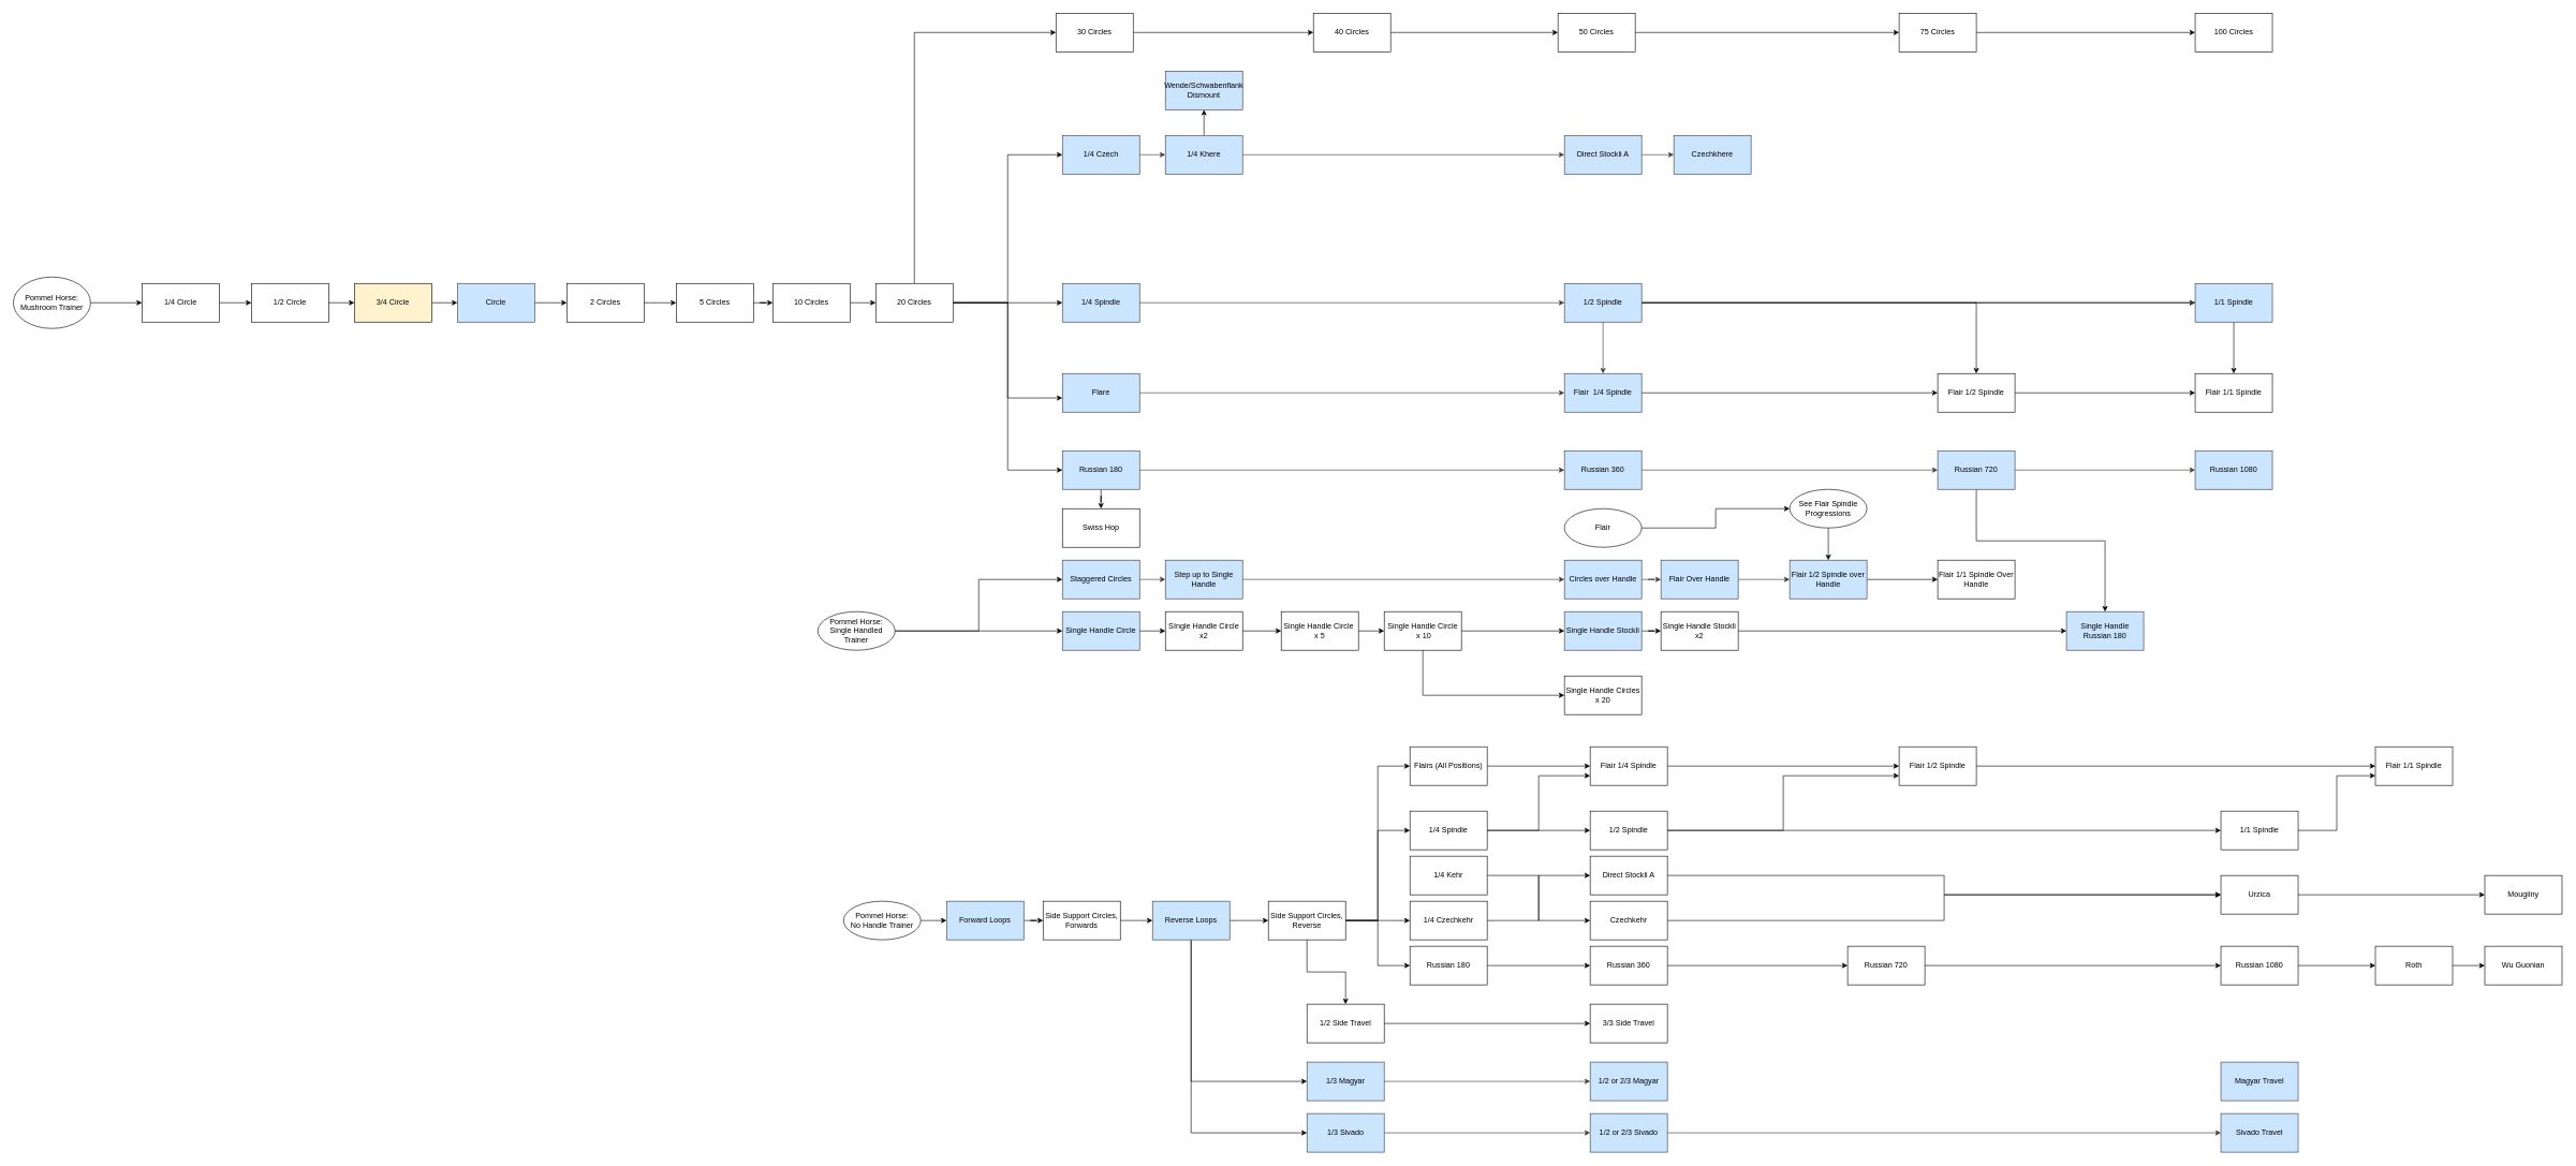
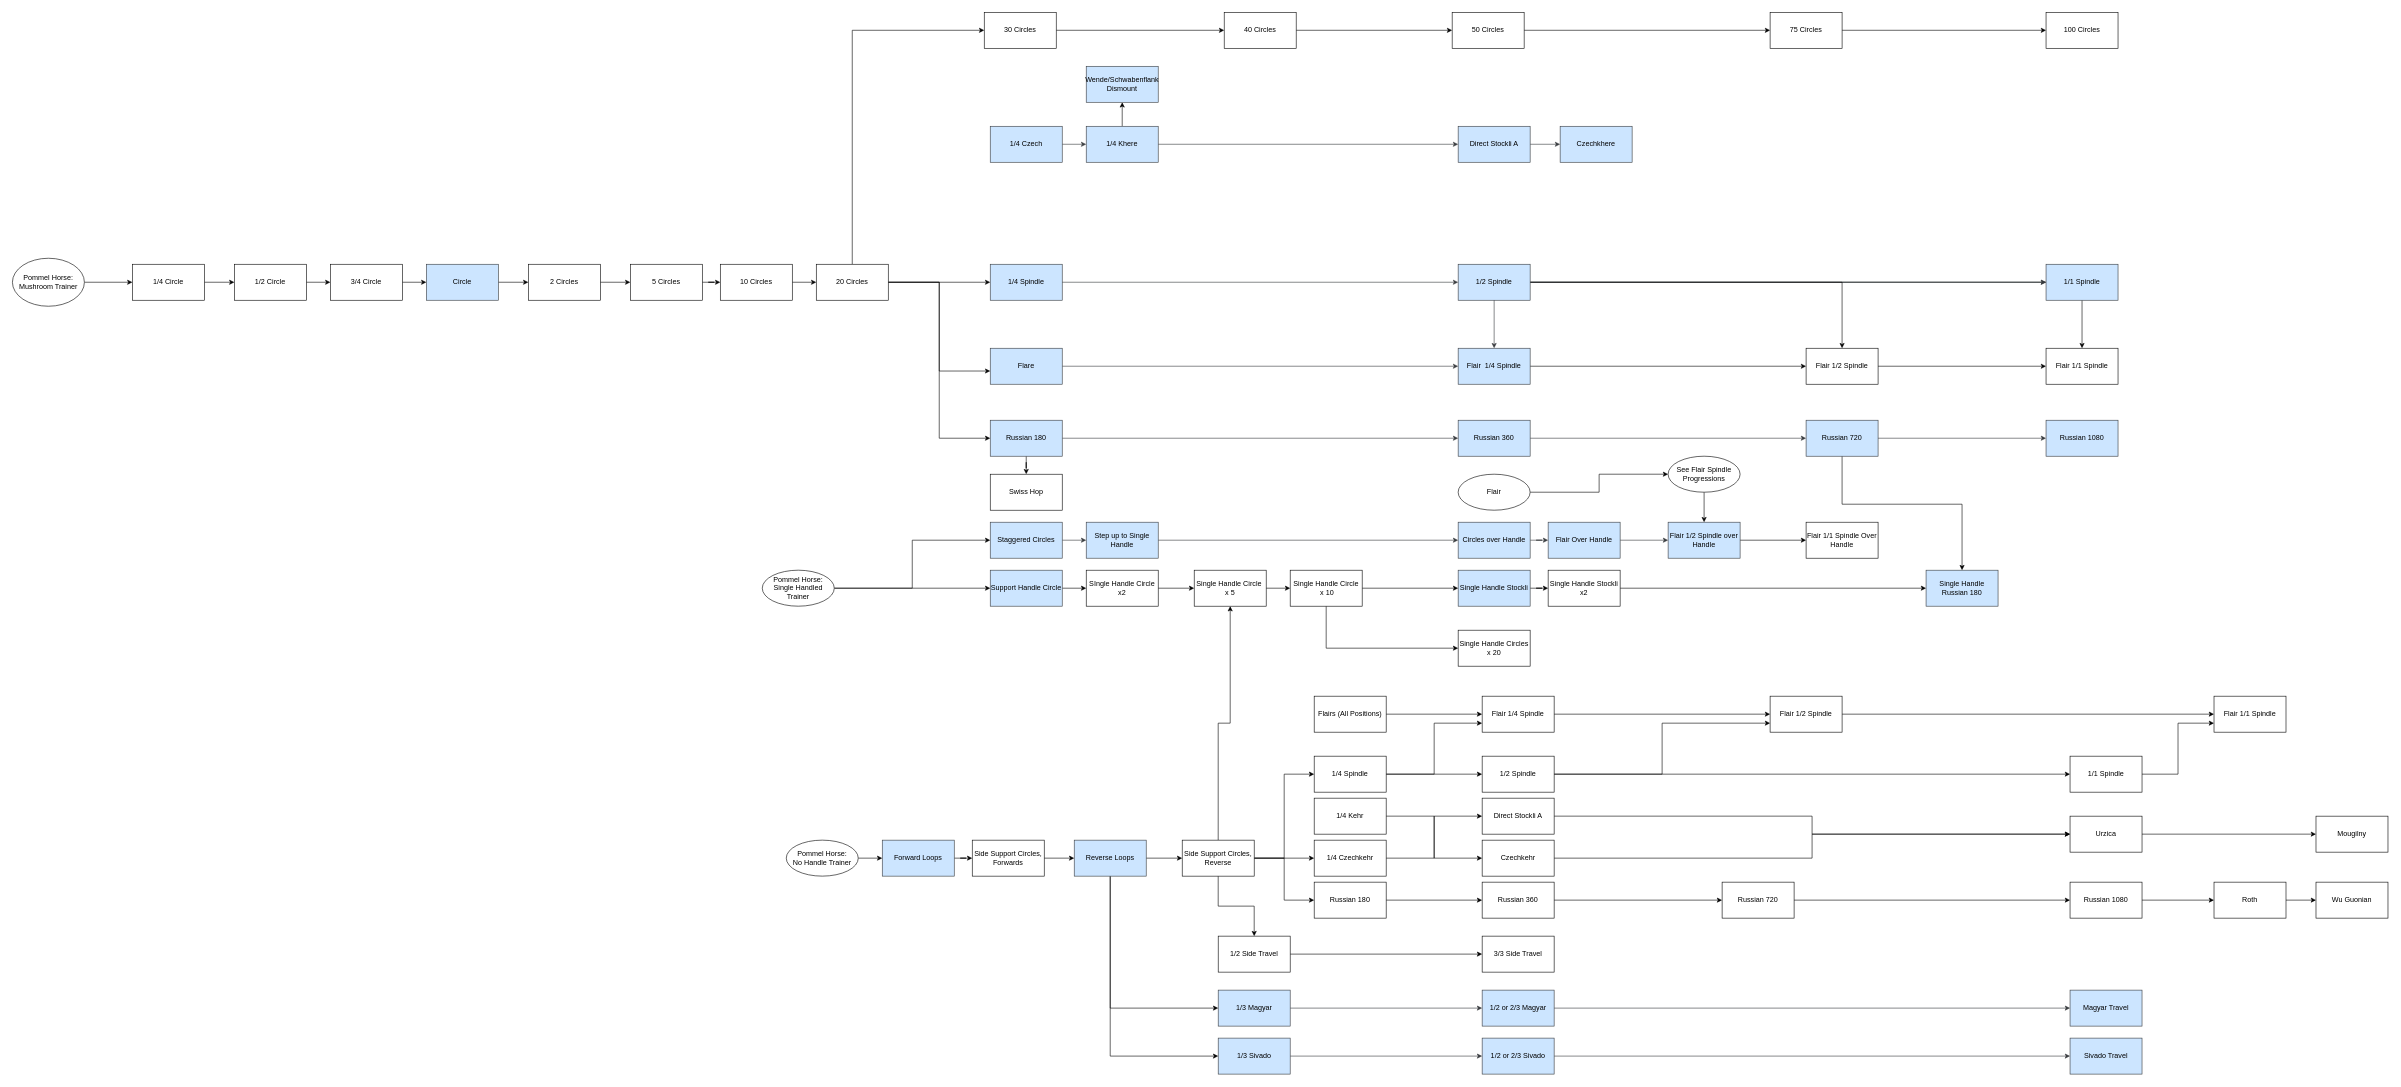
- <mxCell id="82" style="edgeStyle=orthogonalEdgeStyle;rounded=0;orthogonalLoop=1;jettySize=auto;html=1;entryX=0;entryY=0.5;entryDx=0;entryDy=0;" edge="1" parent="1" source="86" target="13"><mxGeometry relative="1" as="geometry" /></mxCell>
- <mxCell id="74" value="3/4 Circle" style="whiteSpace=wrap;html=1;fillColor=#fff2cc;" vertex="1" parent="1"><mxGeometry x="550" y="440" width="120" height="60" as="geometry" /></mxCell>
+ <mxCell id="74" value="3/4 Circle" style="whiteSpace=wrap;html=1;" vertex="1" parent="1"><mxGeometry x="550" y="440" width="120" height="60" as="geometry" /></mxCell>
- <mxCell id="27" value="Single Handle Circle" style="whiteSpace=wrap;html=1;fillColor=#cce5ff;strokeColor=#36393d;" vertex="1" parent="1"><mxGeometry x="1650" y="950" width="120" height="60" as="geometry" /></mxCell>
+ <mxCell id="27" value="Support Handle Circle" style="whiteSpace=wrap;html=1;fillColor=#cce5ff;strokeColor=#36393d;" vertex="1" parent="1"><mxGeometry x="1650" y="950" width="120" height="60" as="geometry" /></mxCell>
- <mxCell id="125" style="edgeStyle=orthogonalEdgeStyle;rounded=0;orthogonalLoop=1;jettySize=auto;html=1;entryX=0;entryY=0.5;entryDx=0;entryDy=0;" edge="1" parent="1" source="126" target="161"><mxGeometry relative="1" as="geometry" /></mxCell>
+ <mxCell id="125" style="edgeStyle=orthogonalEdgeStyle;rounded=0;orthogonalLoop=1;jettySize=auto;html=1;" edge="1" parent="1" source="126" target="92"><mxGeometry relative="1" as="geometry" /></mxCell>
+ <mxCell id="60" value="" style="edgeStyle=orthogonalEdgeStyle;rounded=0;orthogonalLoop=1;jettySize=auto;html=1;fillColor=#cce5ff;strokeColor=#36393d;" edge="1" parent="1" source="61" target="62"><mxGeometry relative="1" as="geometry" /></mxCell>
